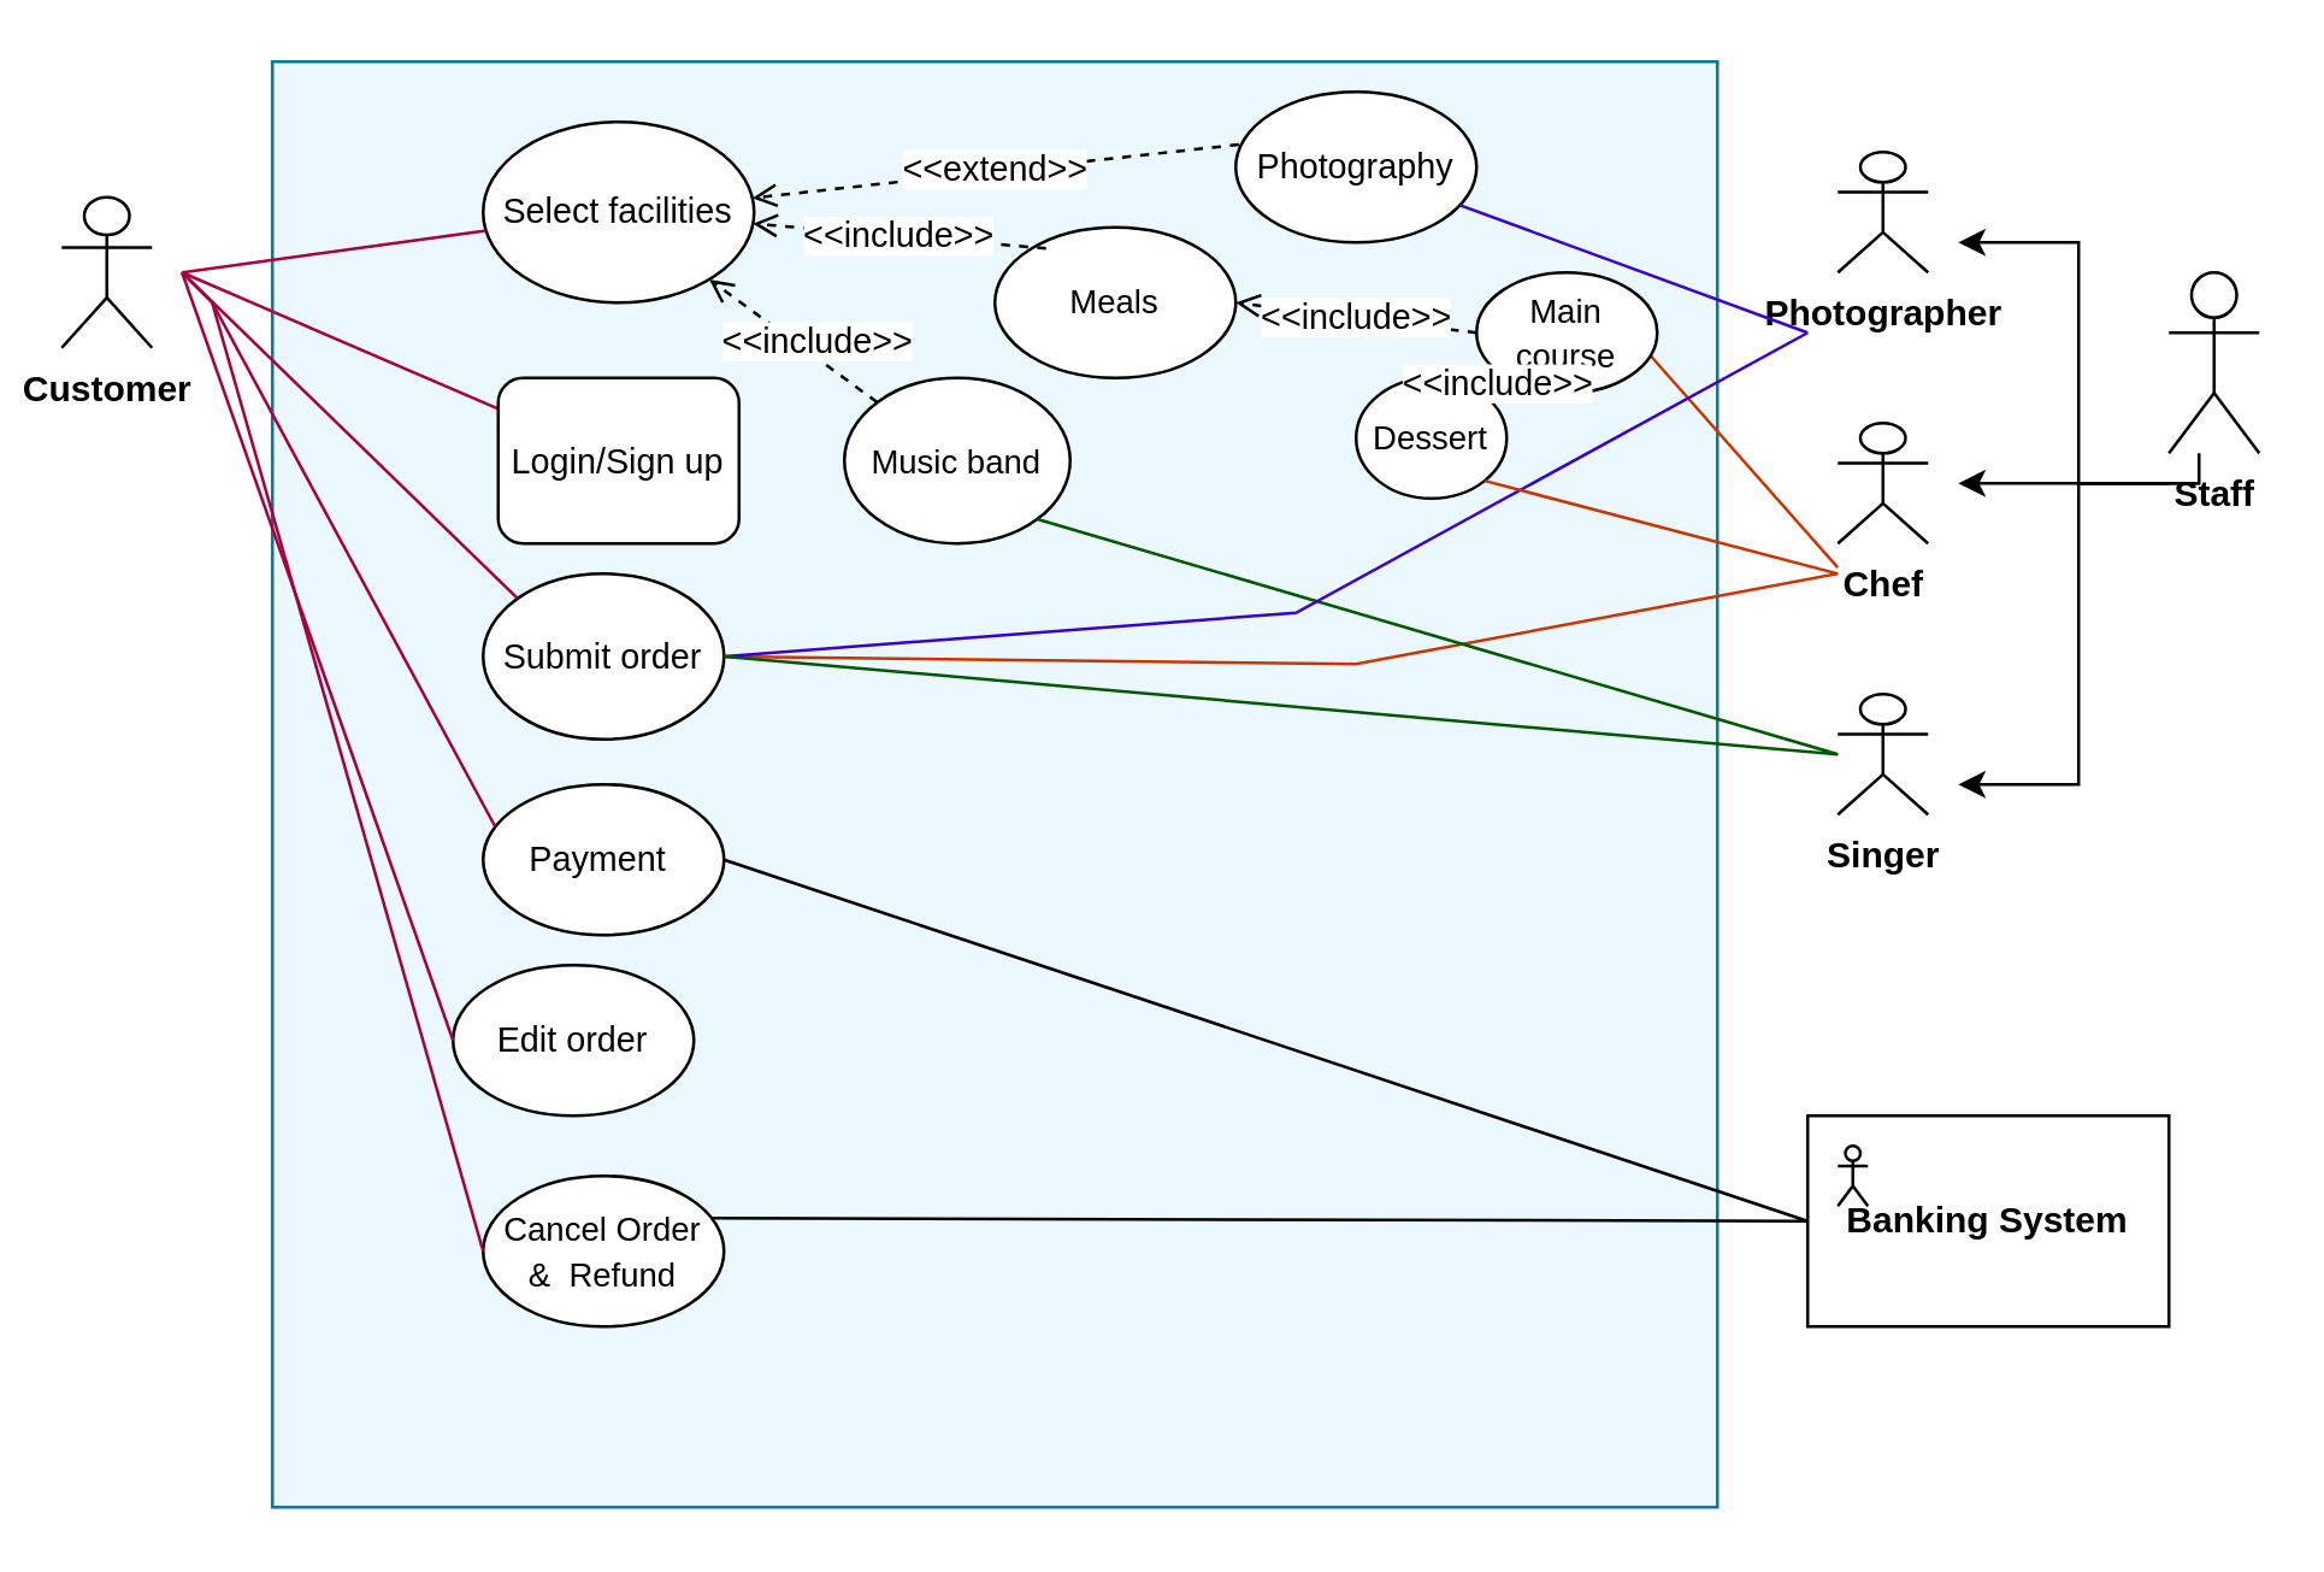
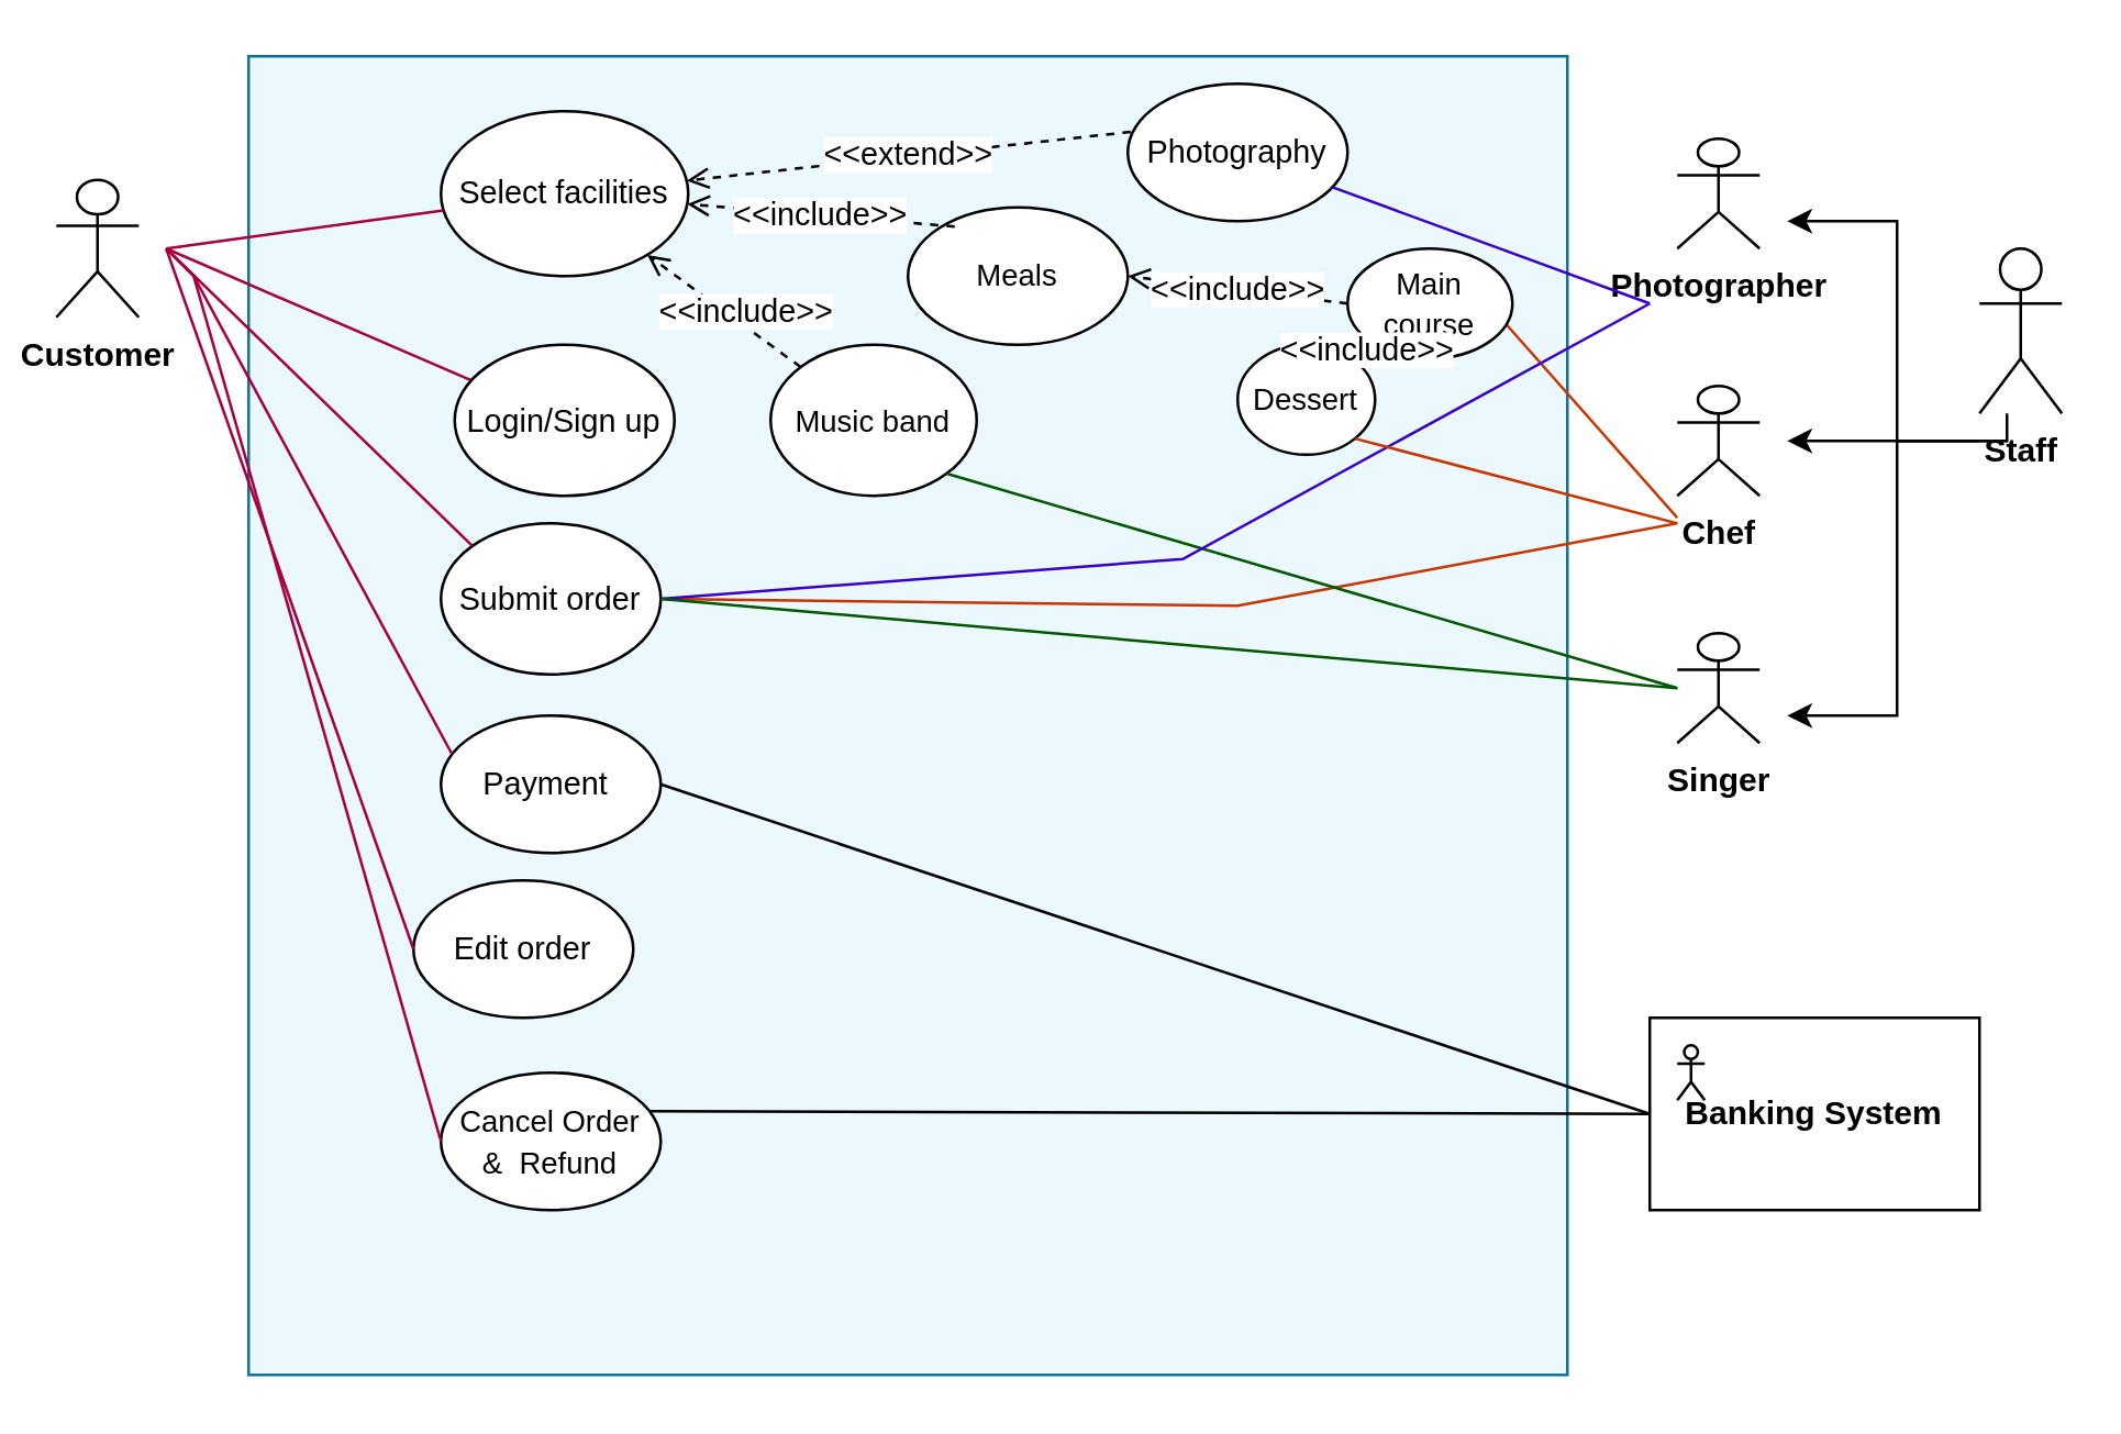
- <mxCell id="33" value="&lt;font style=&quot;font-size: 11.5px;&quot;&gt;Login/Sign up&lt;/font&gt;" style="whiteSpace=wrap;html=1;strokeWidth=1;rounded=1;" vertex="1" parent="1"><mxGeometry x="165" y="125" width="80" height="55" as="geometry" /></mxCell>
+ <mxCell id="33" value="&lt;font style=&quot;font-size: 11.5px;&quot;&gt;Login/Sign up&lt;/font&gt;" style="ellipse;whiteSpace=wrap;html=1;strokeWidth=1;" vertex="1" parent="1"><mxGeometry x="165" y="125" width="80" height="55" as="geometry" /></mxCell>
